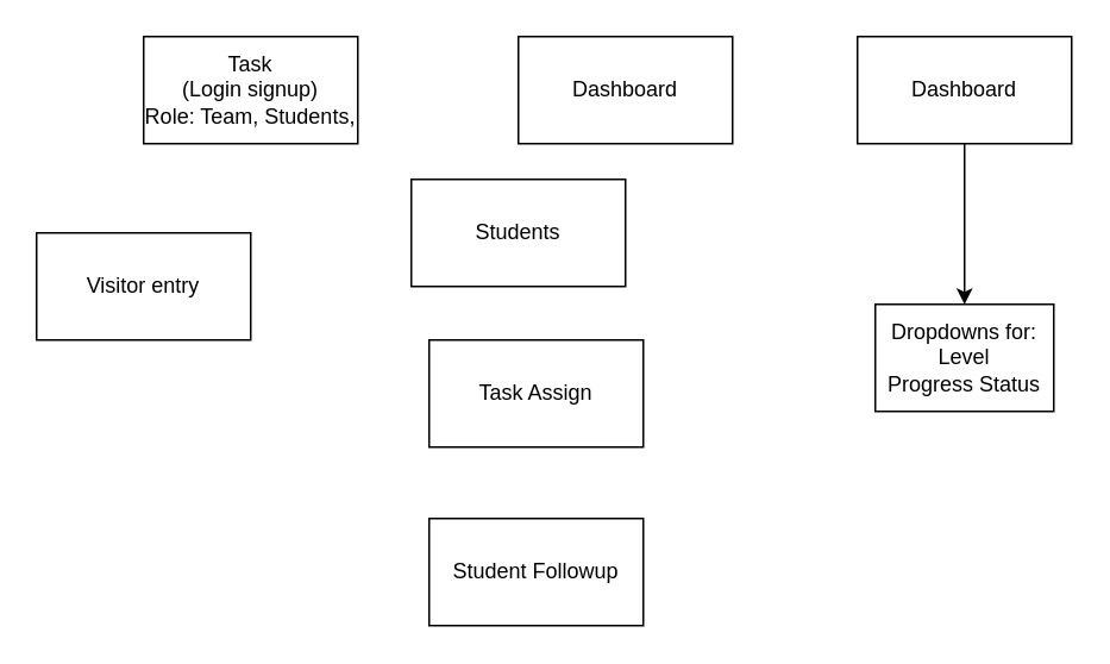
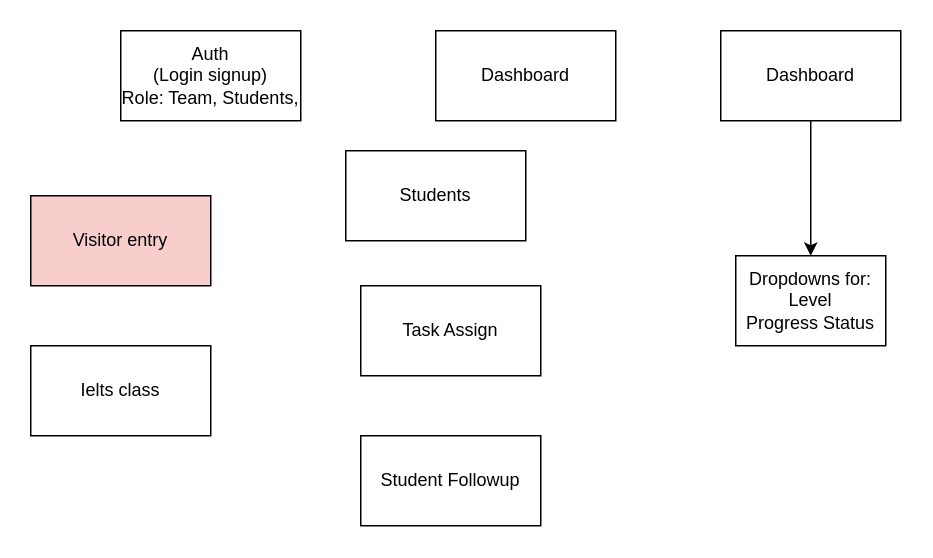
- <mxCell id="2" value="Task&lt;br&gt;(Login signup)&lt;br&gt;Role: Team, Students," style="rounded=0;whiteSpace=wrap;html=1;" vertex="1" parent="1"><mxGeometry x="80" y="20" width="120" height="60" as="geometry" /></mxCell>
+ <mxCell id="2" value="Auth&lt;br&gt;(Login signup)&lt;br&gt;Role: Team, Students," style="rounded=0;whiteSpace=wrap;html=1;" vertex="1" parent="1"><mxGeometry x="80" y="20" width="120" height="60" as="geometry" /></mxCell>
- <mxCell id="9" value="Visitor entry" style="rounded=0;whiteSpace=wrap;html=1;" vertex="1" parent="1"><mxGeometry x="20" y="130" width="120" height="60" as="geometry" /></mxCell>
+ <mxCell id="9" value="Visitor entry" style="rounded=0;whiteSpace=wrap;html=1;fillColor=#f8cecc;" vertex="1" parent="1"><mxGeometry x="20" y="130" width="120" height="60" as="geometry" /></mxCell>
+ <mxCell id="10" value="Ielts class" style="rounded=0;whiteSpace=wrap;html=1;" vertex="1" parent="1"><mxGeometry x="20" y="230" width="120" height="60" as="geometry" /></mxCell>
